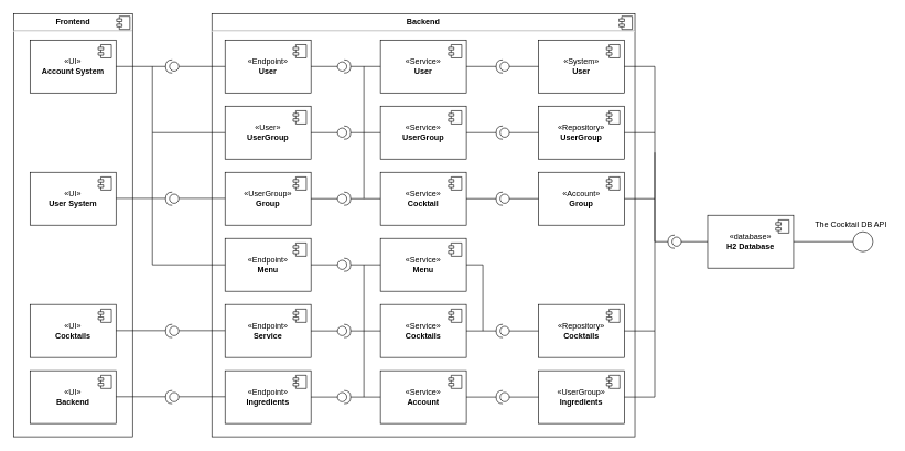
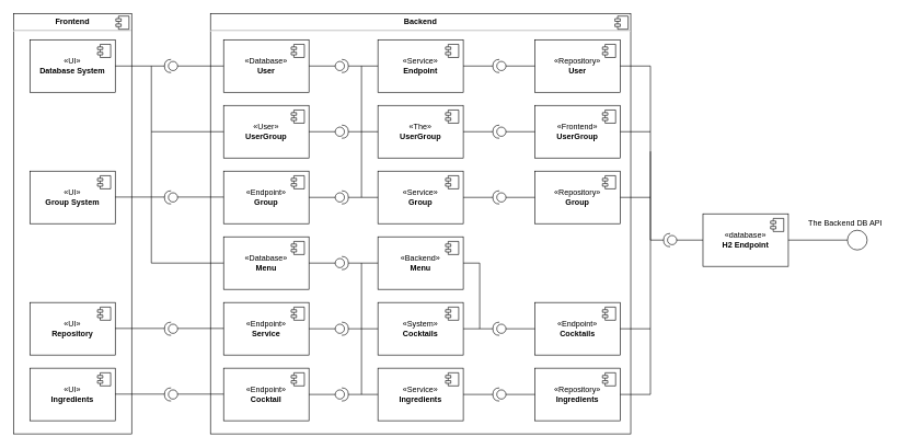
- <mxCell id="6" value="«UI»&lt;br&gt;&lt;b&gt;Account System&lt;/b&gt;" style="html=1;dropTarget=0;whiteSpace=wrap;" vertex="1" parent="1"><mxGeometry x="45" y="60" width="130" height="80" as="geometry" /></mxCell>
+ <mxCell id="6" value="«UI»&lt;br&gt;&lt;b&gt;Database System&lt;/b&gt;" style="html=1;dropTarget=0;whiteSpace=wrap;" vertex="1" parent="1"><mxGeometry x="45" y="60" width="130" height="80" as="geometry" /></mxCell>
- <mxCell id="15" value="«Endpoint»&lt;br&gt;&lt;div&gt;&lt;b&gt;User&lt;/b&gt;&lt;/div&gt;" style="html=1;dropTarget=0;whiteSpace=wrap;" vertex="1" parent="1"><mxGeometry x="340" y="60" width="130" height="80" as="geometry" /></mxCell>
+ <mxCell id="15" value="«Database»&lt;br&gt;&lt;div&gt;&lt;b&gt;User&lt;/b&gt;&lt;/div&gt;" style="html=1;dropTarget=0;whiteSpace=wrap;" vertex="1" parent="1"><mxGeometry x="340" y="60" width="130" height="80" as="geometry" /></mxCell>
- <mxCell id="17" value="«Service»&lt;br&gt;&lt;div&gt;&lt;b&gt;User&lt;/b&gt;&lt;/div&gt;" style="html=1;dropTarget=0;whiteSpace=wrap;" vertex="1" parent="1"><mxGeometry x="575" y="60" width="130" height="80" as="geometry" /></mxCell>
+ <mxCell id="17" value="«Service»&lt;br&gt;&lt;div&gt;&lt;b&gt;Endpoint&lt;/b&gt;&lt;/div&gt;" style="html=1;dropTarget=0;whiteSpace=wrap;" vertex="1" parent="1"><mxGeometry x="575" y="60" width="130" height="80" as="geometry" /></mxCell>
- <mxCell id="19" value="«System»&lt;br&gt;&lt;div&gt;&lt;b&gt;User&lt;/b&gt;&lt;/div&gt;" style="html=1;dropTarget=0;whiteSpace=wrap;" vertex="1" parent="1"><mxGeometry x="814" y="60" width="130" height="80" as="geometry" /></mxCell>
+ <mxCell id="19" value="«Repository»&lt;br&gt;&lt;div&gt;&lt;b&gt;User&lt;/b&gt;&lt;/div&gt;" style="html=1;dropTarget=0;whiteSpace=wrap;" vertex="1" parent="1"><mxGeometry x="814" y="60" width="130" height="80" as="geometry" /></mxCell>
- <mxCell id="59" value="«Service»&lt;br&gt;&lt;div&gt;&lt;b&gt;UserGroup&lt;/b&gt;&lt;/div&gt;" style="html=1;dropTarget=0;whiteSpace=wrap;" vertex="1" parent="1"><mxGeometry x="575" y="160" width="130" height="80" as="geometry" /></mxCell>
+ <mxCell id="59" value="«The»&lt;br&gt;&lt;div&gt;&lt;b&gt;UserGroup&lt;/b&gt;&lt;/div&gt;" style="html=1;dropTarget=0;whiteSpace=wrap;" vertex="1" parent="1"><mxGeometry x="575" y="160" width="130" height="80" as="geometry" /></mxCell>
- <mxCell id="61" value="«Repository»&lt;br&gt;&lt;div&gt;&lt;b&gt;UserGroup&lt;/b&gt;&lt;/div&gt;" style="html=1;dropTarget=0;whiteSpace=wrap;" vertex="1" parent="1"><mxGeometry x="814" y="160" width="130" height="80" as="geometry" /></mxCell>
+ <mxCell id="61" value="«Frontend»&lt;br&gt;&lt;div&gt;&lt;b&gt;UserGroup&lt;/b&gt;&lt;/div&gt;" style="html=1;dropTarget=0;whiteSpace=wrap;" vertex="1" parent="1"><mxGeometry x="814" y="160" width="130" height="80" as="geometry" /></mxCell>
- <mxCell id="8" value="«UI»&lt;br&gt;&lt;b&gt;User System&lt;/b&gt;" style="html=1;dropTarget=0;whiteSpace=wrap;" vertex="1" parent="1"><mxGeometry x="45" y="260" width="130" height="80" as="geometry" /></mxCell>
+ <mxCell id="8" value="«UI»&lt;br&gt;&lt;b&gt;Group System&lt;/b&gt;" style="html=1;dropTarget=0;whiteSpace=wrap;" vertex="1" parent="1"><mxGeometry x="45" y="260" width="130" height="80" as="geometry" /></mxCell>
- <mxCell id="27" value="«UserGroup»&lt;br&gt;&lt;div&gt;&lt;b&gt;Group&lt;/b&gt;&lt;/div&gt;" style="html=1;dropTarget=0;whiteSpace=wrap;" vertex="1" parent="1"><mxGeometry x="340" y="260" width="130" height="80" as="geometry" /></mxCell>
+ <mxCell id="27" value="«Endpoint»&lt;br&gt;&lt;div&gt;&lt;b&gt;Group&lt;/b&gt;&lt;/div&gt;" style="html=1;dropTarget=0;whiteSpace=wrap;" vertex="1" parent="1"><mxGeometry x="340" y="260" width="130" height="80" as="geometry" /></mxCell>
- <mxCell id="29" value="«Service»&lt;br&gt;&lt;div&gt;&lt;b&gt;Cocktail&lt;/b&gt;&lt;/div&gt;" style="html=1;dropTarget=0;whiteSpace=wrap;" vertex="1" parent="1"><mxGeometry x="575" y="260" width="130" height="80" as="geometry" /></mxCell>
+ <mxCell id="29" value="«Service»&lt;br&gt;&lt;div&gt;&lt;b&gt;Group&lt;/b&gt;&lt;/div&gt;" style="html=1;dropTarget=0;whiteSpace=wrap;" vertex="1" parent="1"><mxGeometry x="575" y="260" width="130" height="80" as="geometry" /></mxCell>
- <mxCell id="31" value="«Account»&lt;br&gt;&lt;div&gt;&lt;b&gt;Group&lt;/b&gt;&lt;/div&gt;" style="html=1;dropTarget=0;whiteSpace=wrap;" vertex="1" parent="1"><mxGeometry x="814" y="260" width="130" height="80" as="geometry" /></mxCell>
+ <mxCell id="31" value="«Repository»&lt;br&gt;&lt;div&gt;&lt;b&gt;Group&lt;/b&gt;&lt;/div&gt;" style="html=1;dropTarget=0;whiteSpace=wrap;" vertex="1" parent="1"><mxGeometry x="814" y="260" width="130" height="80" as="geometry" /></mxCell>
- <mxCell id="14" value="&lt;div&gt;The Cocktail DB API&lt;/div&gt;" style="text;html=1;strokeColor=none;fillColor=none;align=center;verticalAlign=middle;whiteSpace=wrap;rounded=0;" vertex="1" parent="1"><mxGeometry x="1227" y="325" width="120" height="30" as="geometry" /></mxCell>
+ <mxCell id="14" value="&lt;div&gt;The Backend DB API&lt;/div&gt;" style="text;html=1;strokeColor=none;fillColor=none;align=center;verticalAlign=middle;whiteSpace=wrap;rounded=0;" vertex="1" parent="1"><mxGeometry x="1227" y="325" width="120" height="30" as="geometry" /></mxCell>
- <mxCell id="10" value="«database»&lt;br&gt;&lt;b&gt;H2 Database&lt;/b&gt;" style="html=1;dropTarget=0;whiteSpace=wrap;" vertex="1" parent="1"><mxGeometry x="1070" y="325" width="130" height="80" as="geometry" /></mxCell>
+ <mxCell id="10" value="«database»&lt;br&gt;&lt;b&gt;H2 Endpoint&lt;/b&gt;" style="html=1;dropTarget=0;whiteSpace=wrap;" vertex="1" parent="1"><mxGeometry x="1070" y="325" width="130" height="80" as="geometry" /></mxCell>
- <mxCell id="48" value="«Endpoint»&lt;br&gt;&lt;div&gt;&lt;b&gt;Menu&lt;/b&gt;&lt;/div&gt;" style="html=1;dropTarget=0;whiteSpace=wrap;" vertex="1" parent="1"><mxGeometry x="340" y="360" width="130" height="80" as="geometry" /></mxCell>
+ <mxCell id="48" value="«Database»&lt;br&gt;&lt;div&gt;&lt;b&gt;Menu&lt;/b&gt;&lt;/div&gt;" style="html=1;dropTarget=0;whiteSpace=wrap;" vertex="1" parent="1"><mxGeometry x="340" y="360" width="130" height="80" as="geometry" /></mxCell>
- <mxCell id="50" value="«Service»&lt;br&gt;&lt;div&gt;&lt;b&gt;Menu&lt;/b&gt;&lt;/div&gt;" style="html=1;dropTarget=0;whiteSpace=wrap;" vertex="1" parent="1"><mxGeometry x="575" y="360" width="130" height="80" as="geometry" /></mxCell>
+ <mxCell id="50" value="«Backend»&lt;br&gt;&lt;div&gt;&lt;b&gt;Menu&lt;/b&gt;&lt;/div&gt;" style="html=1;dropTarget=0;whiteSpace=wrap;" vertex="1" parent="1"><mxGeometry x="575" y="360" width="130" height="80" as="geometry" /></mxCell>
- <mxCell id="70" value="«UI»&lt;br&gt;&lt;b&gt;Cocktails&lt;/b&gt;" style="html=1;dropTarget=0;whiteSpace=wrap;" vertex="1" parent="1"><mxGeometry x="45" y="460" width="130" height="80" as="geometry" /></mxCell>
+ <mxCell id="70" value="«UI»&lt;br&gt;&lt;b&gt;Repository&lt;/b&gt;" style="html=1;dropTarget=0;whiteSpace=wrap;" vertex="1" parent="1"><mxGeometry x="45" y="460" width="130" height="80" as="geometry" /></mxCell>
- <mxCell id="77" value="«Service»&lt;br&gt;&lt;div&gt;&lt;b&gt;Cocktails&lt;/b&gt;&lt;/div&gt;" style="html=1;dropTarget=0;whiteSpace=wrap;" vertex="1" parent="1"><mxGeometry x="575" y="460" width="130" height="80" as="geometry" /></mxCell>
+ <mxCell id="77" value="«System»&lt;br&gt;&lt;div&gt;&lt;b&gt;Cocktails&lt;/b&gt;&lt;/div&gt;" style="html=1;dropTarget=0;whiteSpace=wrap;" vertex="1" parent="1"><mxGeometry x="575" y="460" width="130" height="80" as="geometry" /></mxCell>
- <mxCell id="79" value="«Repository»&lt;br&gt;&lt;div&gt;&lt;b&gt;Cocktails&lt;/b&gt;&lt;/div&gt;" style="html=1;dropTarget=0;whiteSpace=wrap;" vertex="1" parent="1"><mxGeometry x="814" y="460" width="130" height="80" as="geometry" /></mxCell>
+ <mxCell id="79" value="«Endpoint»&lt;br&gt;&lt;div&gt;&lt;b&gt;Cocktails&lt;/b&gt;&lt;/div&gt;" style="html=1;dropTarget=0;whiteSpace=wrap;" vertex="1" parent="1"><mxGeometry x="814" y="460" width="130" height="80" as="geometry" /></mxCell>
- <mxCell id="92" value="«UI»&lt;br&gt;&lt;b&gt;Backend&lt;/b&gt;" style="html=1;dropTarget=0;whiteSpace=wrap;" vertex="1" parent="1"><mxGeometry x="45" y="560" width="130" height="80" as="geometry" /></mxCell>
+ <mxCell id="92" value="«UI»&lt;br&gt;&lt;b&gt;Ingredients&lt;/b&gt;" style="html=1;dropTarget=0;whiteSpace=wrap;" vertex="1" parent="1"><mxGeometry x="45" y="560" width="130" height="80" as="geometry" /></mxCell>
- <mxCell id="97" value="«Endpoint»&lt;br&gt;&lt;div&gt;&lt;b&gt;Ingredients&lt;/b&gt;&lt;/div&gt;" style="html=1;dropTarget=0;whiteSpace=wrap;" vertex="1" parent="1"><mxGeometry x="340" y="560" width="130" height="80" as="geometry" /></mxCell>
+ <mxCell id="97" value="«Endpoint»&lt;br&gt;&lt;div&gt;&lt;b&gt;Cocktail&lt;/b&gt;&lt;/div&gt;" style="html=1;dropTarget=0;whiteSpace=wrap;" vertex="1" parent="1"><mxGeometry x="340" y="560" width="130" height="80" as="geometry" /></mxCell>
- <mxCell id="99" value="«Service»&lt;br&gt;&lt;div&gt;&lt;b&gt;Account&lt;/b&gt;&lt;/div&gt;" style="html=1;dropTarget=0;whiteSpace=wrap;" vertex="1" parent="1"><mxGeometry x="575" y="560" width="130" height="80" as="geometry" /></mxCell>
+ <mxCell id="99" value="«Service»&lt;br&gt;&lt;div&gt;&lt;b&gt;Ingredients&lt;/b&gt;&lt;/div&gt;" style="html=1;dropTarget=0;whiteSpace=wrap;" vertex="1" parent="1"><mxGeometry x="575" y="560" width="130" height="80" as="geometry" /></mxCell>
- <mxCell id="101" value="«UserGroup»&lt;br&gt;&lt;div&gt;&lt;b&gt;Ingredients&lt;/b&gt;&lt;/div&gt;" style="html=1;dropTarget=0;whiteSpace=wrap;" vertex="1" parent="1"><mxGeometry x="814" y="560" width="130" height="80" as="geometry" /></mxCell>
+ <mxCell id="101" value="«Repository»&lt;br&gt;&lt;div&gt;&lt;b&gt;Ingredients&lt;/b&gt;&lt;/div&gt;" style="html=1;dropTarget=0;whiteSpace=wrap;" vertex="1" parent="1"><mxGeometry x="814" y="560" width="130" height="80" as="geometry" /></mxCell>
